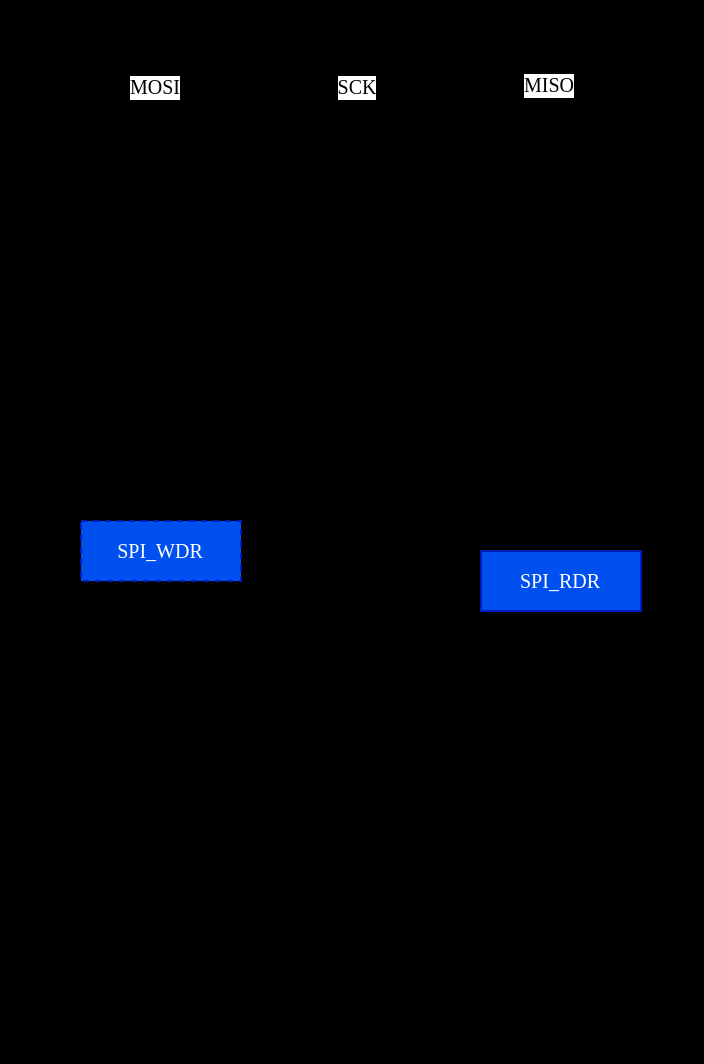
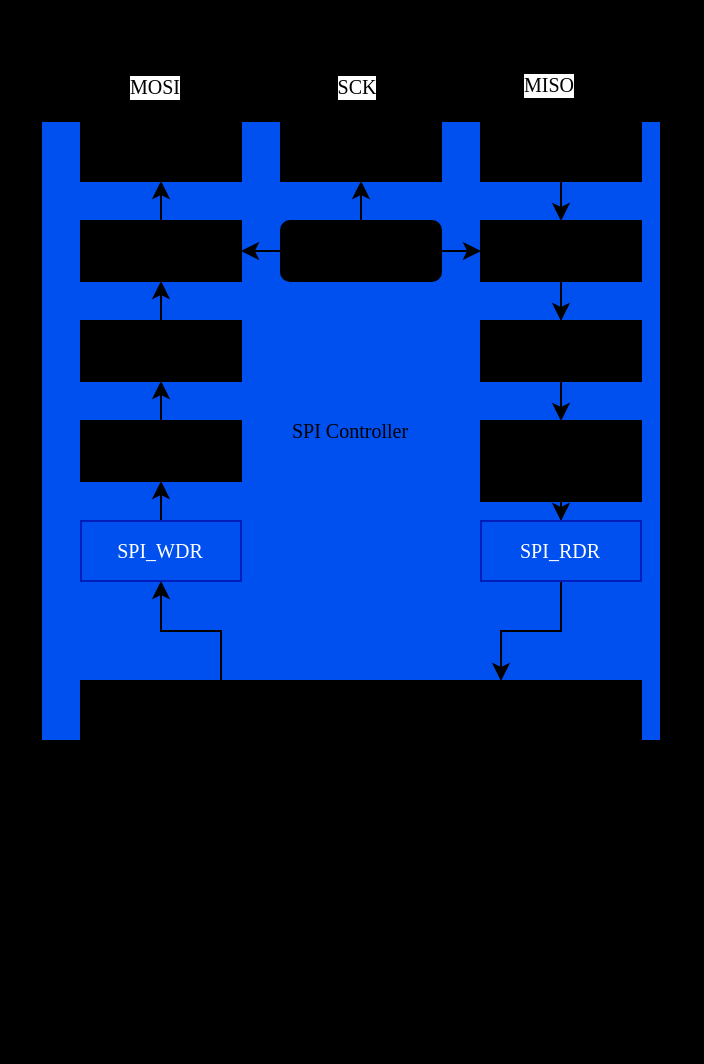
- <mxCell id="33" value="SCK Gen" style="rounded=0;whiteSpace=wrap;html=1;fontSize=10;fontFamily=Source Han Sans HC Medium;fillColor=#000000;" parent="1" vertex="1"><mxGeometry x="140" y="110" width="80" height="30" as="geometry" /></mxCell>
+ <mxCell id="33" value="SCK Gen" style="whiteSpace=wrap;html=1;fontSize=10;fontFamily=Source Han Sans HC Medium;fillColor=#000000;rounded=1;" parent="1" vertex="1"><mxGeometry x="140" y="110" width="80" height="30" as="geometry" /></mxCell>
- <mxCell id="2" value="SPI Controller" style="rounded=0;whiteSpace=wrap;html=1;fontSize=10;fontFamily=Source Han Sans HC Medium;fillColor=#000000;" parent="1" vertex="1"><mxGeometry x="20" y="60" width="310" height="310" as="geometry" /></mxCell>
+ <mxCell id="2" value="SPI Controller" style="rounded=0;whiteSpace=wrap;html=1;fontSize=10;fontFamily=Source Han Sans HC Medium;fillColor=#0050ef;" parent="1" vertex="1"><mxGeometry x="20" y="60" width="310" height="310" as="geometry" /></mxCell>
- <mxCell id="12" style="edgeStyle=orthogonalEdgeStyle;rounded=0;orthogonalLoop=1;jettySize=auto;html=1;exitX=0.5;exitY=0;exitDx=0;exitDy=0;entryX=0.5;entryY=1;entryDx=0;entryDy=0;fontFamily=Source Han Sans HC Medium;dashed=1;" parent="1" source="14" target="11" edge="1"><mxGeometry relative="1" as="geometry" /></mxCell>
+ <mxCell id="12" style="edgeStyle=orthogonalEdgeStyle;rounded=0;orthogonalLoop=1;jettySize=auto;html=1;exitX=0.5;exitY=0;exitDx=0;exitDy=0;entryX=0.5;entryY=1;entryDx=0;entryDy=0;fontFamily=Source Han Sans HC Medium;" parent="1" source="14" target="11" edge="1"><mxGeometry relative="1" as="geometry" /></mxCell>
- <mxCell id="14" value="SPI_WDR" style="rounded=0;whiteSpace=wrap;html=1;fontSize=10;fillColor=#0050ef;strokeColor=#001DBC;fontColor=#ffffff;fontFamily=Source Han Sans HC Medium;dashed=1;" parent="1" vertex="1"><mxGeometry x="40" y="260" width="80" height="30" as="geometry" /></mxCell>
+ <mxCell id="14" value="SPI_WDR" style="rounded=0;whiteSpace=wrap;html=1;fontSize=10;fillColor=#0050ef;strokeColor=#001DBC;fontColor=#ffffff;fontFamily=Source Han Sans HC Medium;" parent="1" vertex="1"><mxGeometry x="40" y="260" width="80" height="30" as="geometry" /></mxCell>
- <mxCell id="25" value="SPI_RDR" style="rounded=0;whiteSpace=wrap;html=1;fontSize=10;fillColor=#0050ef;strokeColor=#001DBC;fontColor=#ffffff;fontFamily=Source Han Sans HC Medium;" parent="1" vertex="1"><mxGeometry x="240" y="275" width="80" height="30" as="geometry" /></mxCell>
+ <mxCell id="25" value="SPI_RDR" style="rounded=0;whiteSpace=wrap;html=1;fontSize=10;fillColor=#0050ef;strokeColor=#001DBC;fontColor=#ffffff;fontFamily=Source Han Sans HC Medium;" parent="1" vertex="1"><mxGeometry x="240" y="260" width="80" height="30" as="geometry" /></mxCell>
